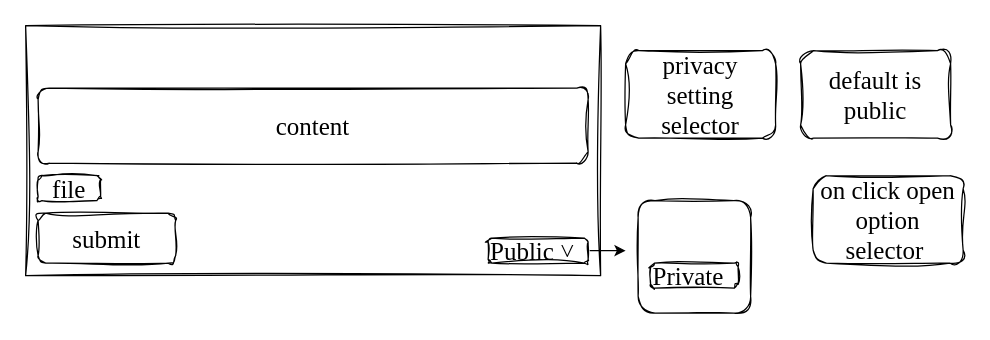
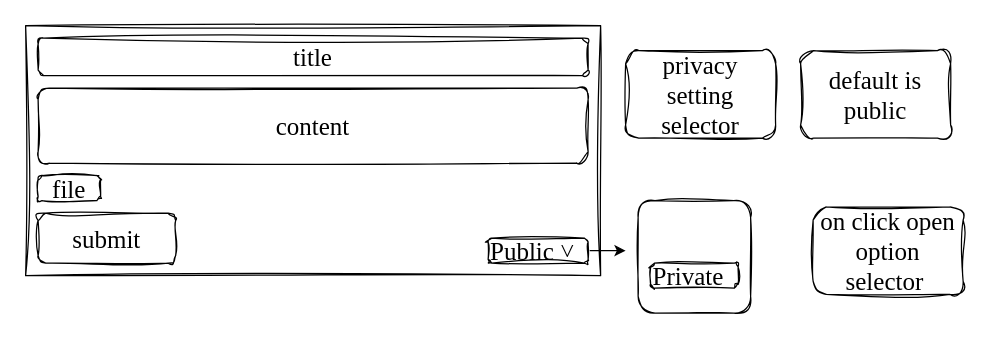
+ <mxCell id="4" value="title" style="rounded=1;whiteSpace=wrap;html=1;sketch=1;hachureGap=4;jiggle=2;curveFitting=1;fontFamily=Architects Daughter;fontSource=https%3A%2F%2Ffonts.googleapis.com%2Fcss%3Ffamily%3DArchitects%2BDaughter;fontSize=20;" parent="1" vertex="1"><mxGeometry x="30" y="30" width="440" height="30" as="geometry" /></mxCell>
- <mxCell id="12" value="on click open option selector&amp;nbsp;" style="rounded=1;whiteSpace=wrap;html=1;sketch=1;hachureGap=4;jiggle=2;curveFitting=1;fontFamily=Architects Daughter;fontSource=https%3A%2F%2Ffonts.googleapis.com%2Fcss%3Ffamily%3DArchitects%2BDaughter;fontSize=20;" vertex="1" parent="1"><mxGeometry x="650" y="140" width="120" height="70" as="geometry" /></mxCell>
+ <mxCell id="12" value="on click open option selector&amp;nbsp;" style="rounded=1;whiteSpace=wrap;html=1;sketch=1;hachureGap=4;jiggle=2;curveFitting=1;fontFamily=Architects Daughter;fontSource=https%3A%2F%2Ffonts.googleapis.com%2Fcss%3Ffamily%3DArchitects%2BDaughter;fontSize=20;" vertex="1" parent="1"><mxGeometry x="650" y="165" width="120" height="70" as="geometry" /></mxCell>
